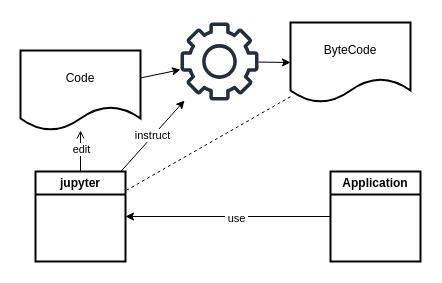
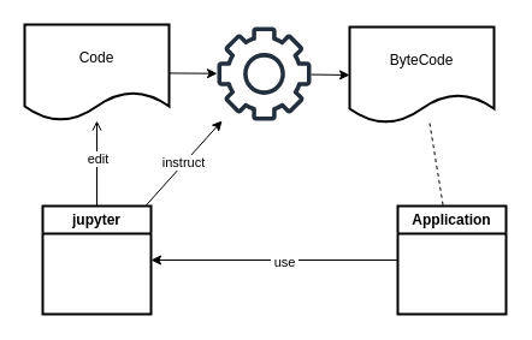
- <mxCell id="7" value="Code" style="shape=document;whiteSpace=wrap;html=1;boundedLbl=1;flipH=0;strokeWidth=2;" parent="1" vertex="1"><mxGeometry x="20" y="50" width="120" height="80" as="geometry" /></mxCell>
+ <mxCell id="7" value="Code" style="shape=document;whiteSpace=wrap;html=1;boundedLbl=1;flipH=0;strokeWidth=2;" parent="1" vertex="1"><mxGeometry x="20" y="20" width="120" height="80" as="geometry" /></mxCell>
- <mxCell id="2" style="edgeStyle=none;html=1;endArrow=none;endFill=0;dashed=1;" parent="1" source="3" target="14" edge="1"><mxGeometry relative="1" as="geometry"><mxPoint x="455" y="45" as="targetPoint" /></mxGeometry></mxCell>
+ <mxCell id="2" style="edgeStyle=none;html=1;endArrow=none;endFill=0;dashed=1;" parent="1" source="3" target="10" edge="1"><mxGeometry relative="1" as="geometry"><mxPoint x="455" y="45" as="targetPoint" /></mxGeometry></mxCell>
